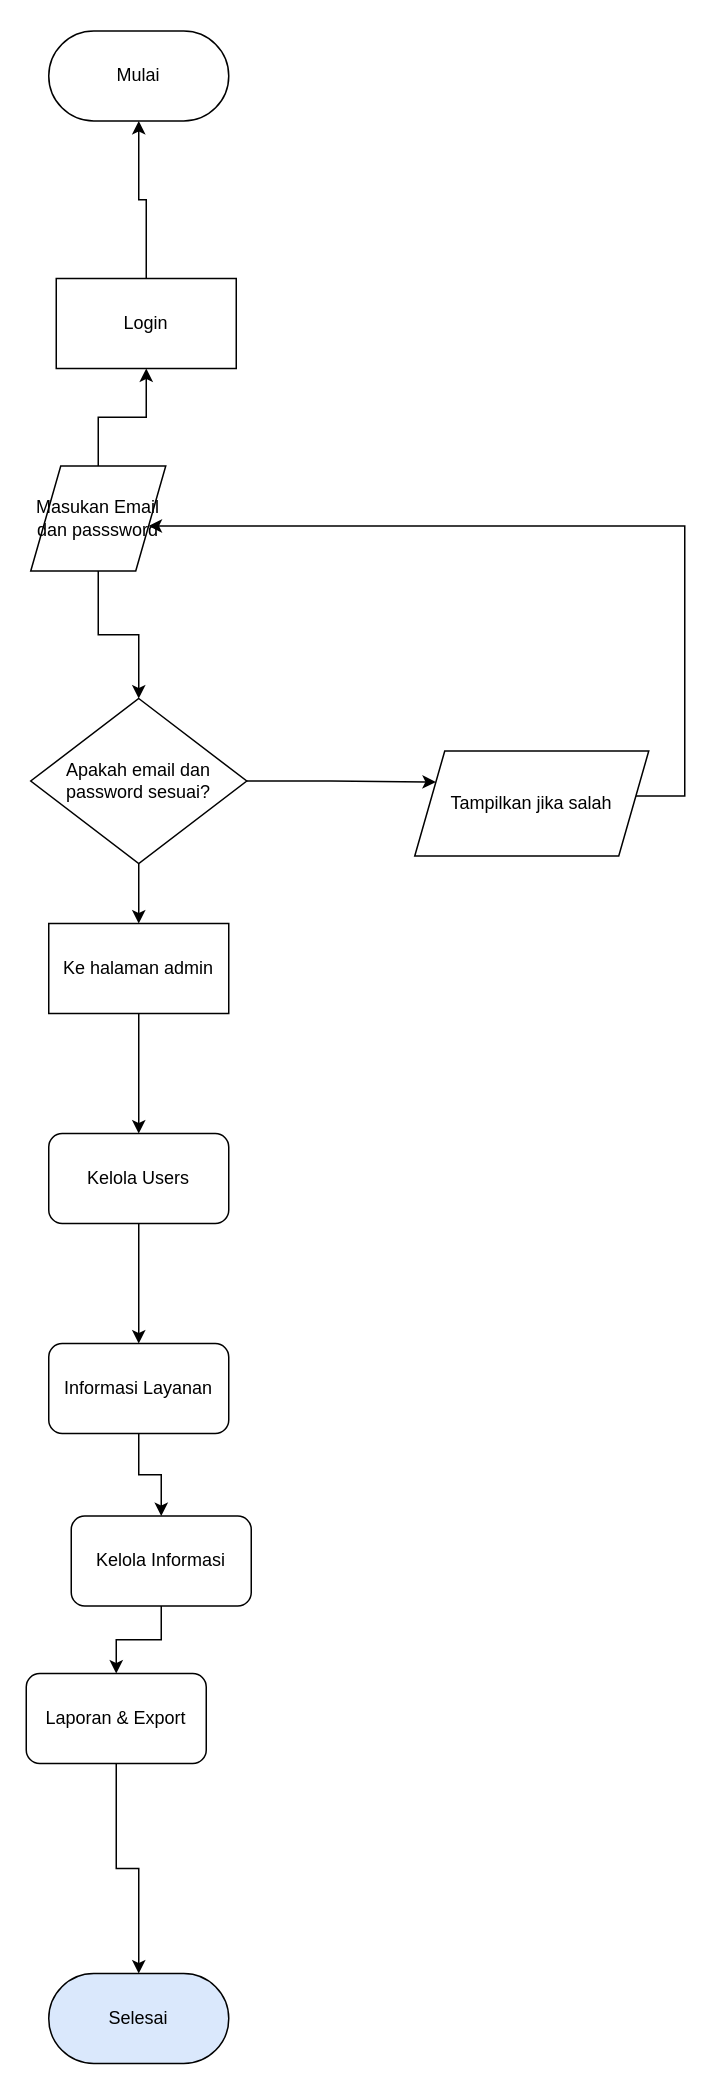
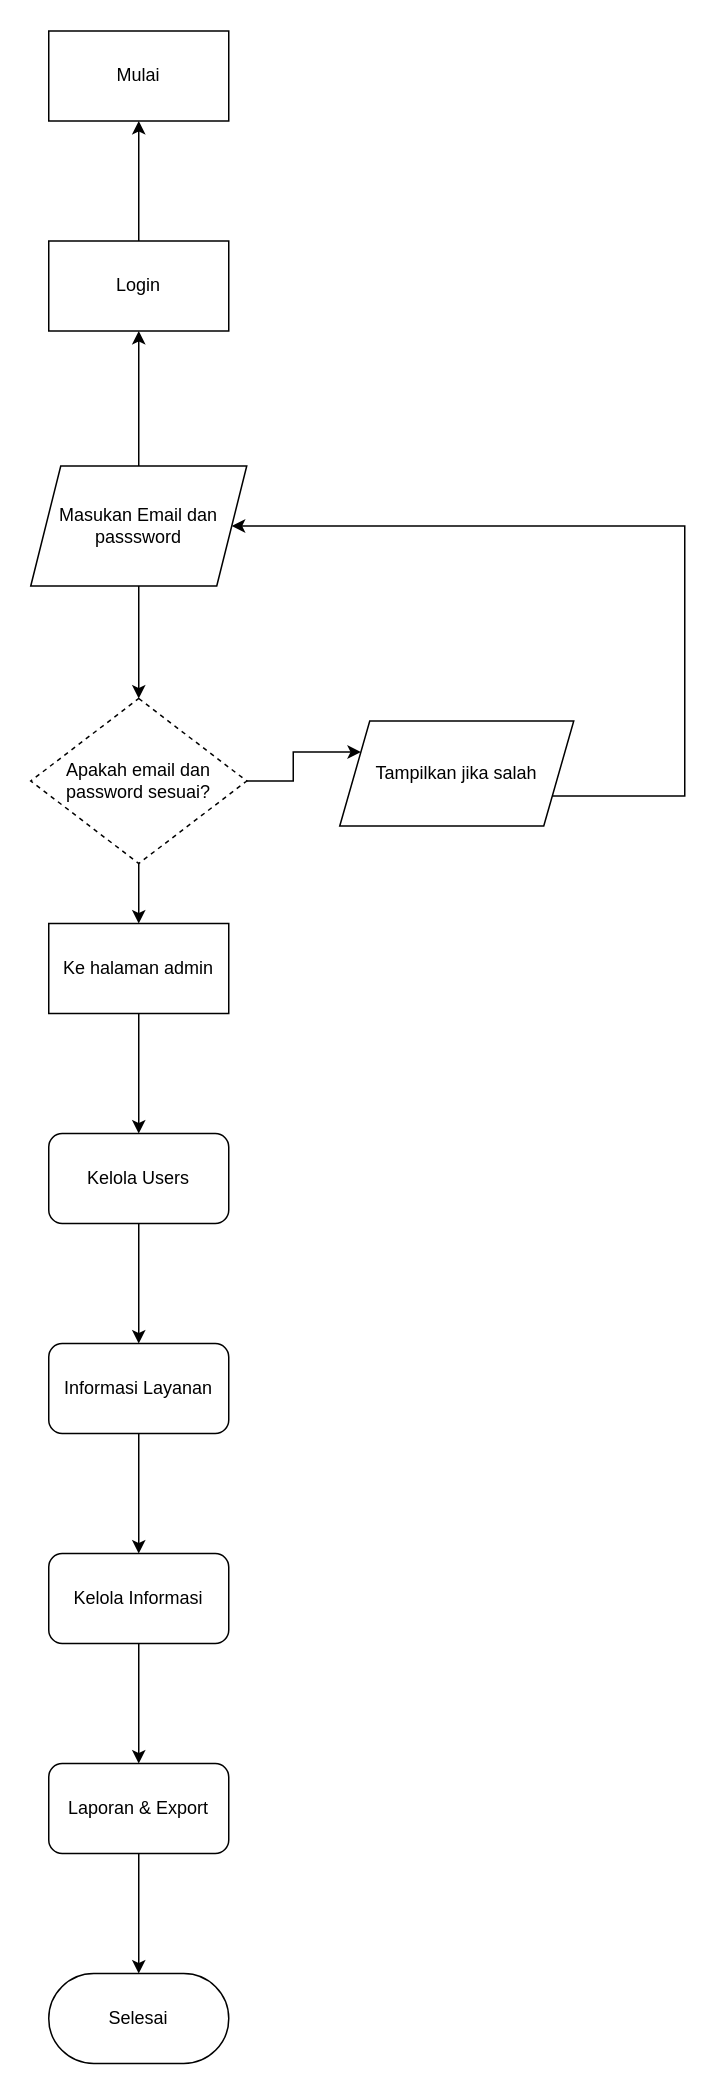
- <mxCell id="12" value="Mulai" style="rounded=1;whiteSpace=wrap;html=1;arcSize=50;" vertex="1" parent="1"><mxGeometry x="32" y="20" width="120" height="60" as="geometry" /></mxCell>
+ <mxCell id="12" value="Mulai" style="whiteSpace=wrap;html=1;arcSize=50;rounded=0;" vertex="1" parent="1"><mxGeometry x="32" y="20" width="120" height="60" as="geometry" /></mxCell>
- <mxCell id="11" value="Login" style="whiteSpace=wrap;html=1;" vertex="1" parent="1"><mxGeometry x="37" y="185" width="120" height="60" as="geometry" /></mxCell>
+ <mxCell id="11" value="Login" style="whiteSpace=wrap;html=1;" vertex="1" parent="1"><mxGeometry x="32" y="160" width="120" height="60" as="geometry" /></mxCell>
- <mxCell id="4" value="Masukan Email dan passsword" style="shape=parallelogram;perimeter=parallelogramPerimeter;whiteSpace=wrap;html=1;fixedSize=1;" vertex="1" parent="1"><mxGeometry x="20" y="310" width="90" height="70" as="geometry" /></mxCell>
+ <mxCell id="4" value="Masukan Email dan passsword" style="shape=parallelogram;perimeter=parallelogramPerimeter;whiteSpace=wrap;html=1;fixedSize=1;" vertex="1" parent="1"><mxGeometry x="20" y="310" width="144" height="80" as="geometry" /></mxCell>
- <mxCell id="7" value="Apakah email dan password sesuai?" style="rhombus;whiteSpace=wrap;html=1;" vertex="1" parent="1"><mxGeometry x="20" y="465" width="144" height="110" as="geometry" /></mxCell>
+ <mxCell id="7" value="Apakah email dan password sesuai?" style="rhombus;whiteSpace=wrap;html=1;dashed=1;" vertex="1" parent="1"><mxGeometry x="20" y="465" width="144" height="110" as="geometry" /></mxCell>
- <mxCell id="9" value="Tampilkan jika salah" style="shape=parallelogram;perimeter=parallelogramPerimeter;whiteSpace=wrap;html=1;fixedSize=1;" vertex="1" parent="1"><mxGeometry x="276" y="500" width="156" height="70" as="geometry" /></mxCell>
+ <mxCell id="9" value="Tampilkan jika salah" style="shape=parallelogram;perimeter=parallelogramPerimeter;whiteSpace=wrap;html=1;fixedSize=1;" vertex="1" parent="1"><mxGeometry x="226" y="480" width="156" height="70" as="geometry" /></mxCell>
- <mxCell id="20" value="Kelola Informasi" style="whiteSpace=wrap;html=1;rounded=1;" vertex="1" parent="1"><mxGeometry x="47" y="1010" width="120" height="60" as="geometry" /></mxCell>
+ <mxCell id="20" value="Kelola Informasi" style="whiteSpace=wrap;html=1;rounded=1;" vertex="1" parent="1"><mxGeometry x="32" y="1035" width="120" height="60" as="geometry" /></mxCell>
- <mxCell id="22" value="Laporan &amp;amp; Export" style="whiteSpace=wrap;html=1;rounded=1;" vertex="1" parent="1"><mxGeometry x="17" y="1115" width="120" height="60" as="geometry" /></mxCell>
+ <mxCell id="22" value="Laporan &amp;amp; Export" style="whiteSpace=wrap;html=1;rounded=1;" vertex="1" parent="1"><mxGeometry x="32" y="1175" width="120" height="60" as="geometry" /></mxCell>
- <mxCell id="23" value="Selesai" style="whiteSpace=wrap;html=1;rounded=1;arcSize=50;fillColor=#dae8fc;" vertex="1" parent="1"><mxGeometry x="32" y="1315" width="120" height="60" as="geometry" /></mxCell>
+ <mxCell id="23" value="Selesai" style="whiteSpace=wrap;html=1;rounded=1;arcSize=50;" vertex="1" parent="1"><mxGeometry x="32" y="1315" width="120" height="60" as="geometry" /></mxCell>
